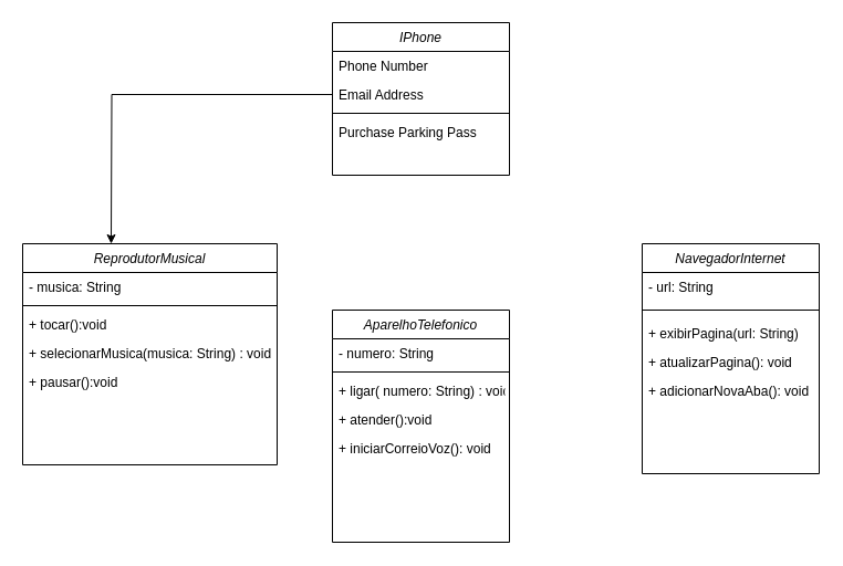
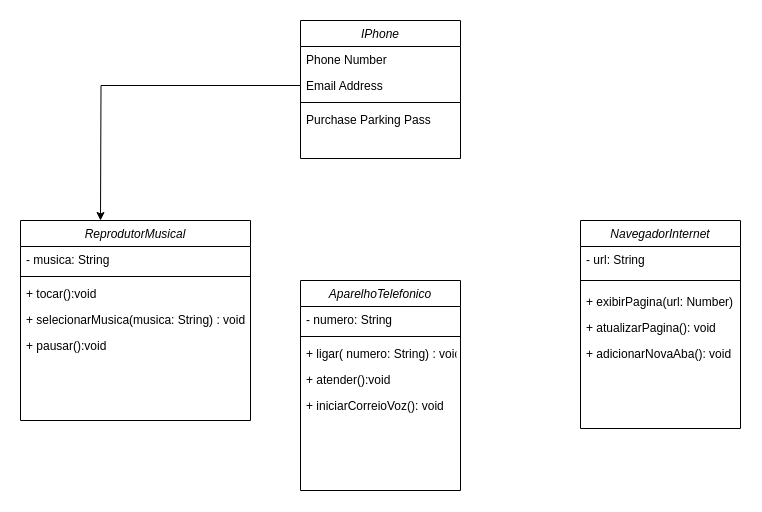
- <mxCell id="17" value="+ exibirPagina(url: String)" style="text;align=left;verticalAlign=top;spacingLeft=4;spacingRight=4;overflow=hidden;rotatable=0;points=[[0,0.5],[1,0.5]];portConstraint=eastwest;" vertex="1" parent="14"><mxGeometry y="68" width="160" height="26" as="geometry" /></mxCell>
+ <mxCell id="17" value="+ exibirPagina(url: Number)" style="text;align=left;verticalAlign=top;spacingLeft=4;spacingRight=4;overflow=hidden;rotatable=0;points=[[0,0.5],[1,0.5]];portConstraint=eastwest;" vertex="1" parent="14"><mxGeometry y="68" width="160" height="26" as="geometry" /></mxCell>
